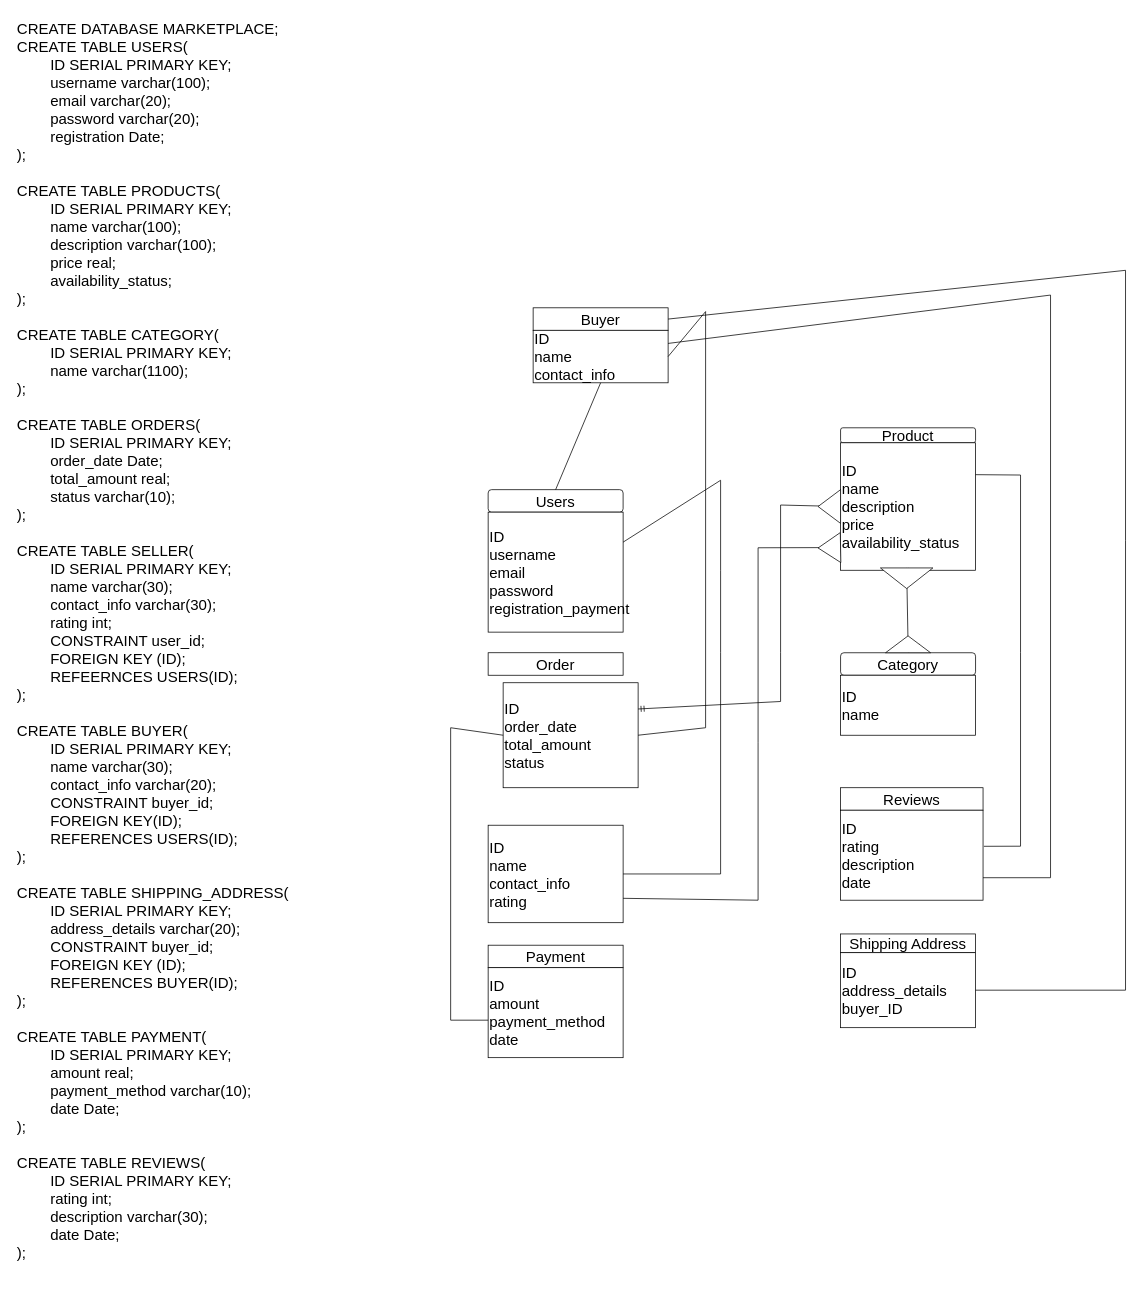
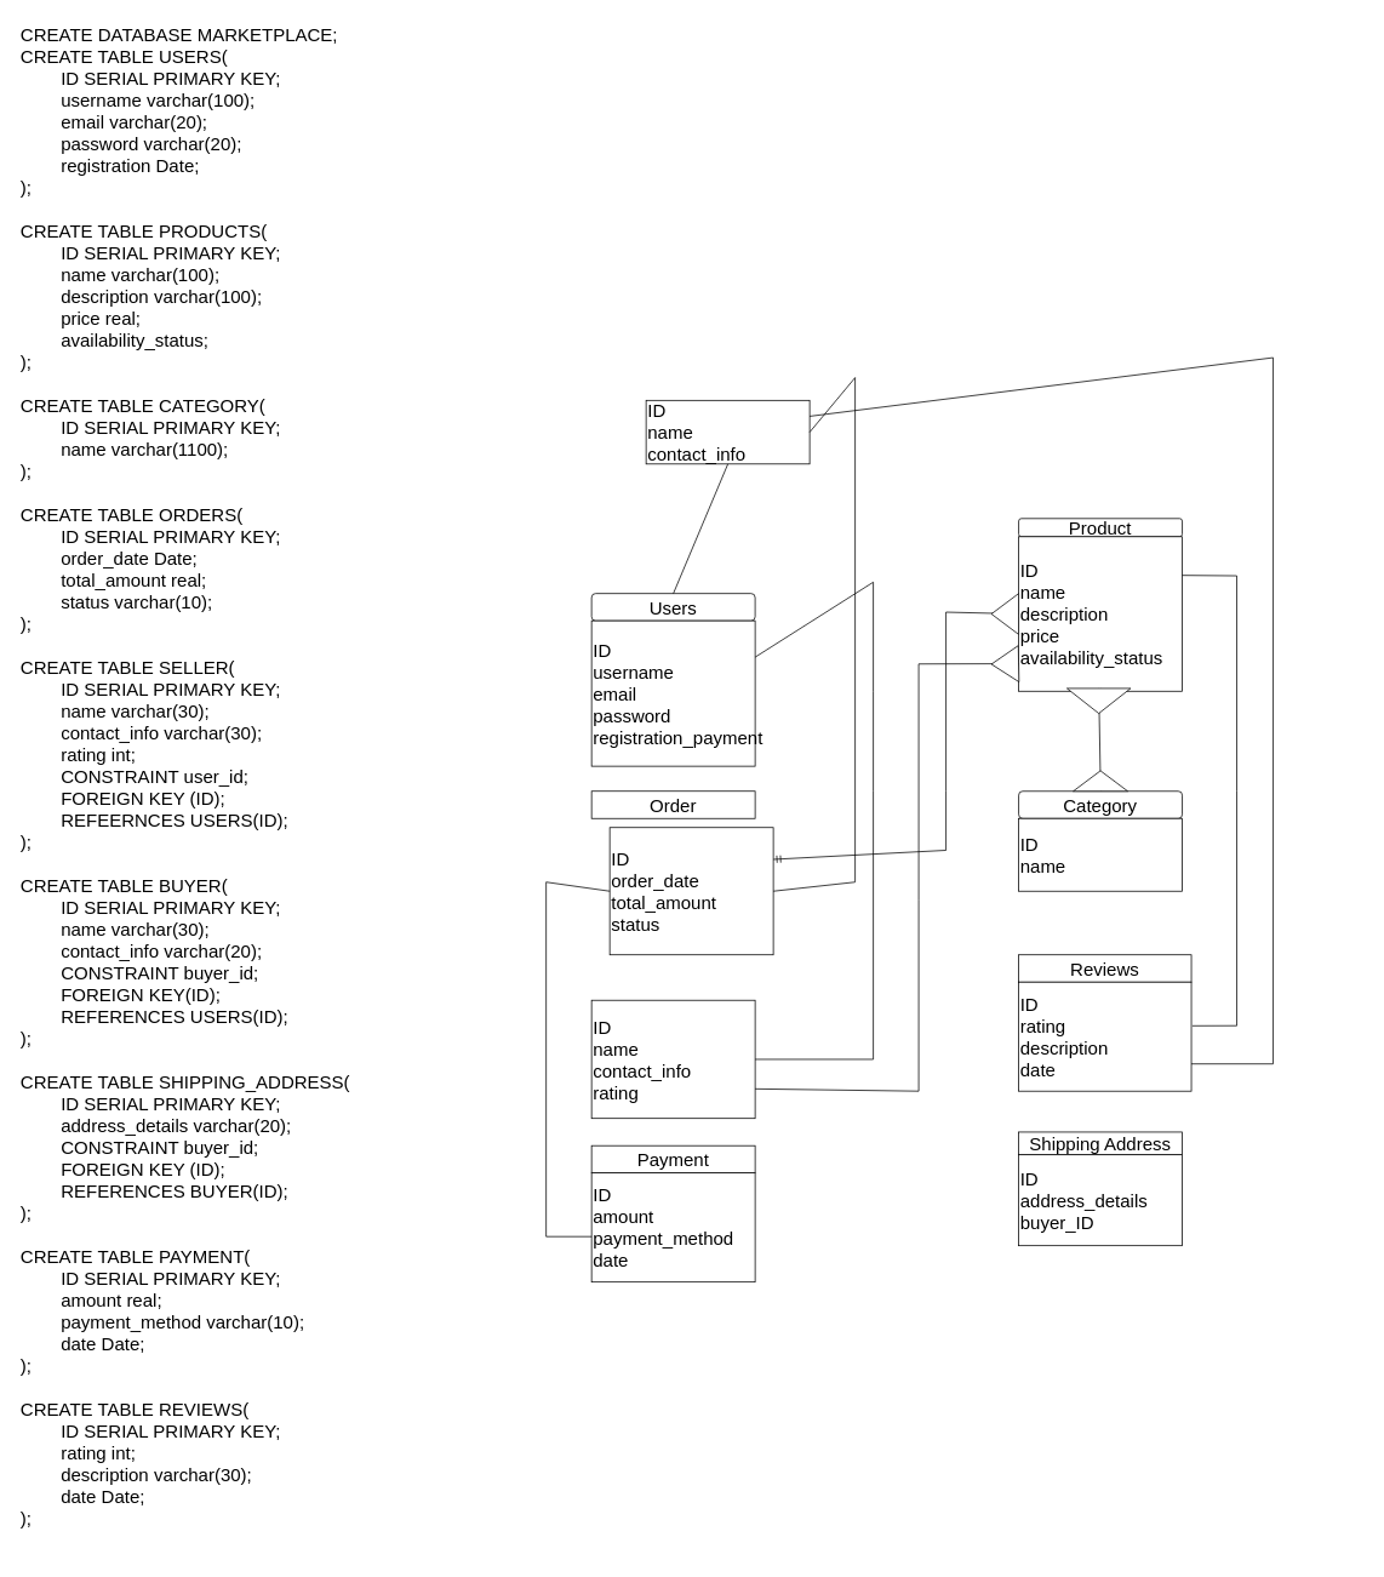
- <mxCell id="23" value="Buyer" style="rounded=0;whiteSpace=wrap;html=1;fontSize=20;" parent="1" vertex="1"><mxGeometry x="710" y="410" width="180" height="30" as="geometry" /></mxCell>
- <mxCell id="34" value="" style="endArrow=none;html=1;rounded=0;exitX=1;exitY=0.5;exitDx=0;exitDy=0;entryX=1;entryY=0.5;entryDx=0;entryDy=0;" parent="1" source="16" target="23" edge="1"><mxGeometry width="50" height="50" relative="1" as="geometry"><mxPoint x="1060" y="880" as="sourcePoint" /><mxPoint x="1110" y="830" as="targetPoint" /><Array as="points"><mxPoint x="1500" y="1320" /><mxPoint x="1500" y="720" /><mxPoint x="1500" y="360" /></Array></mxGeometry></mxCell>
